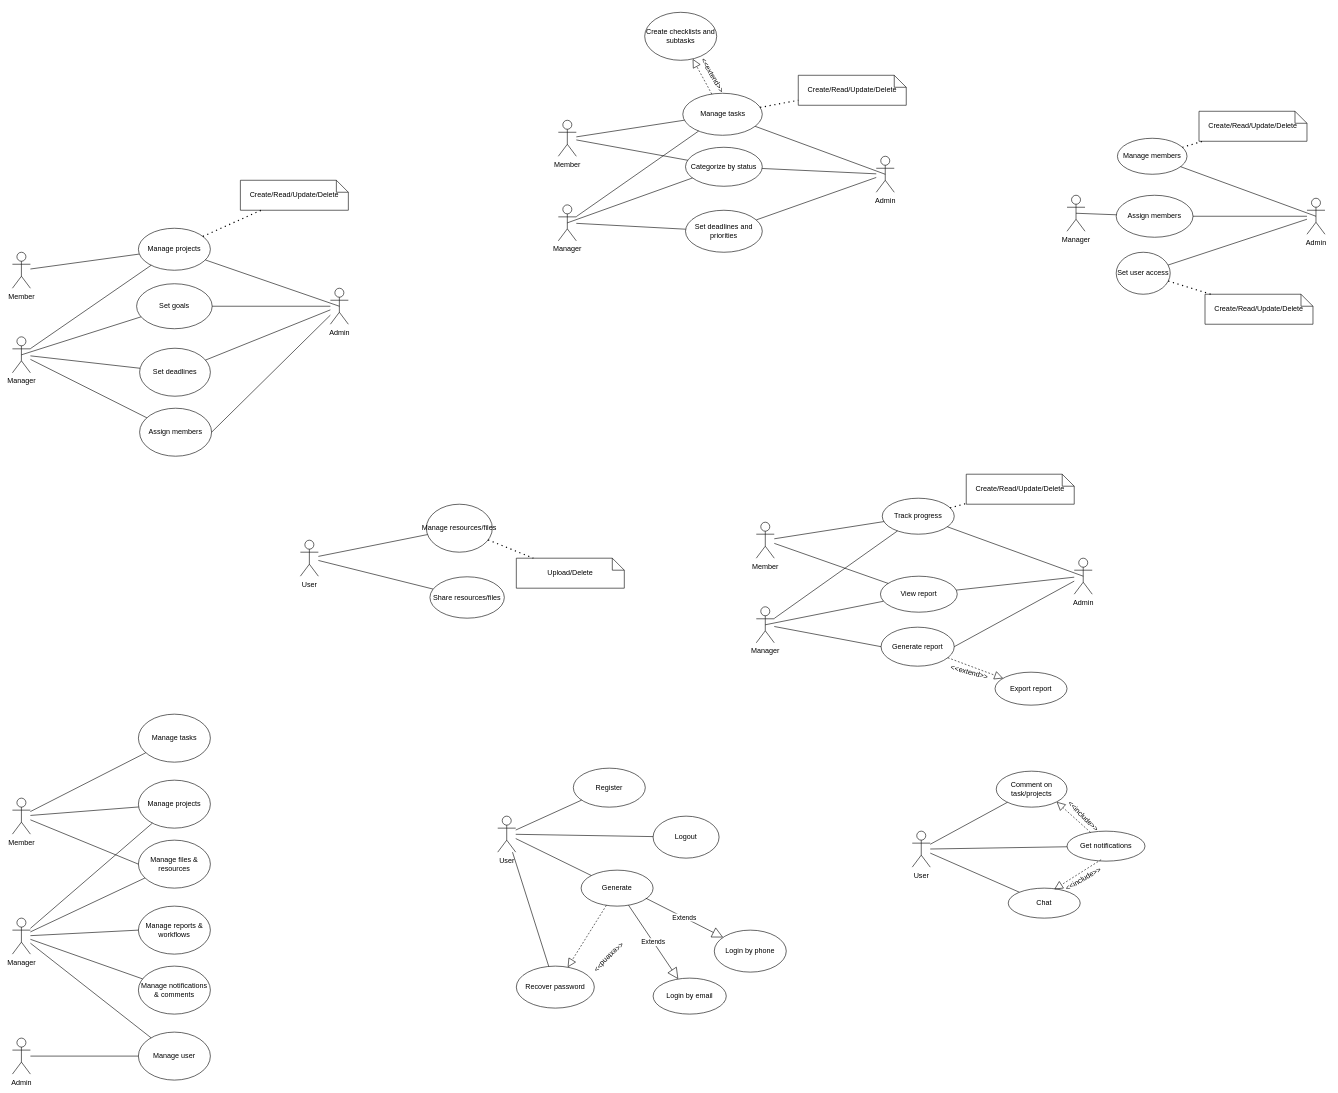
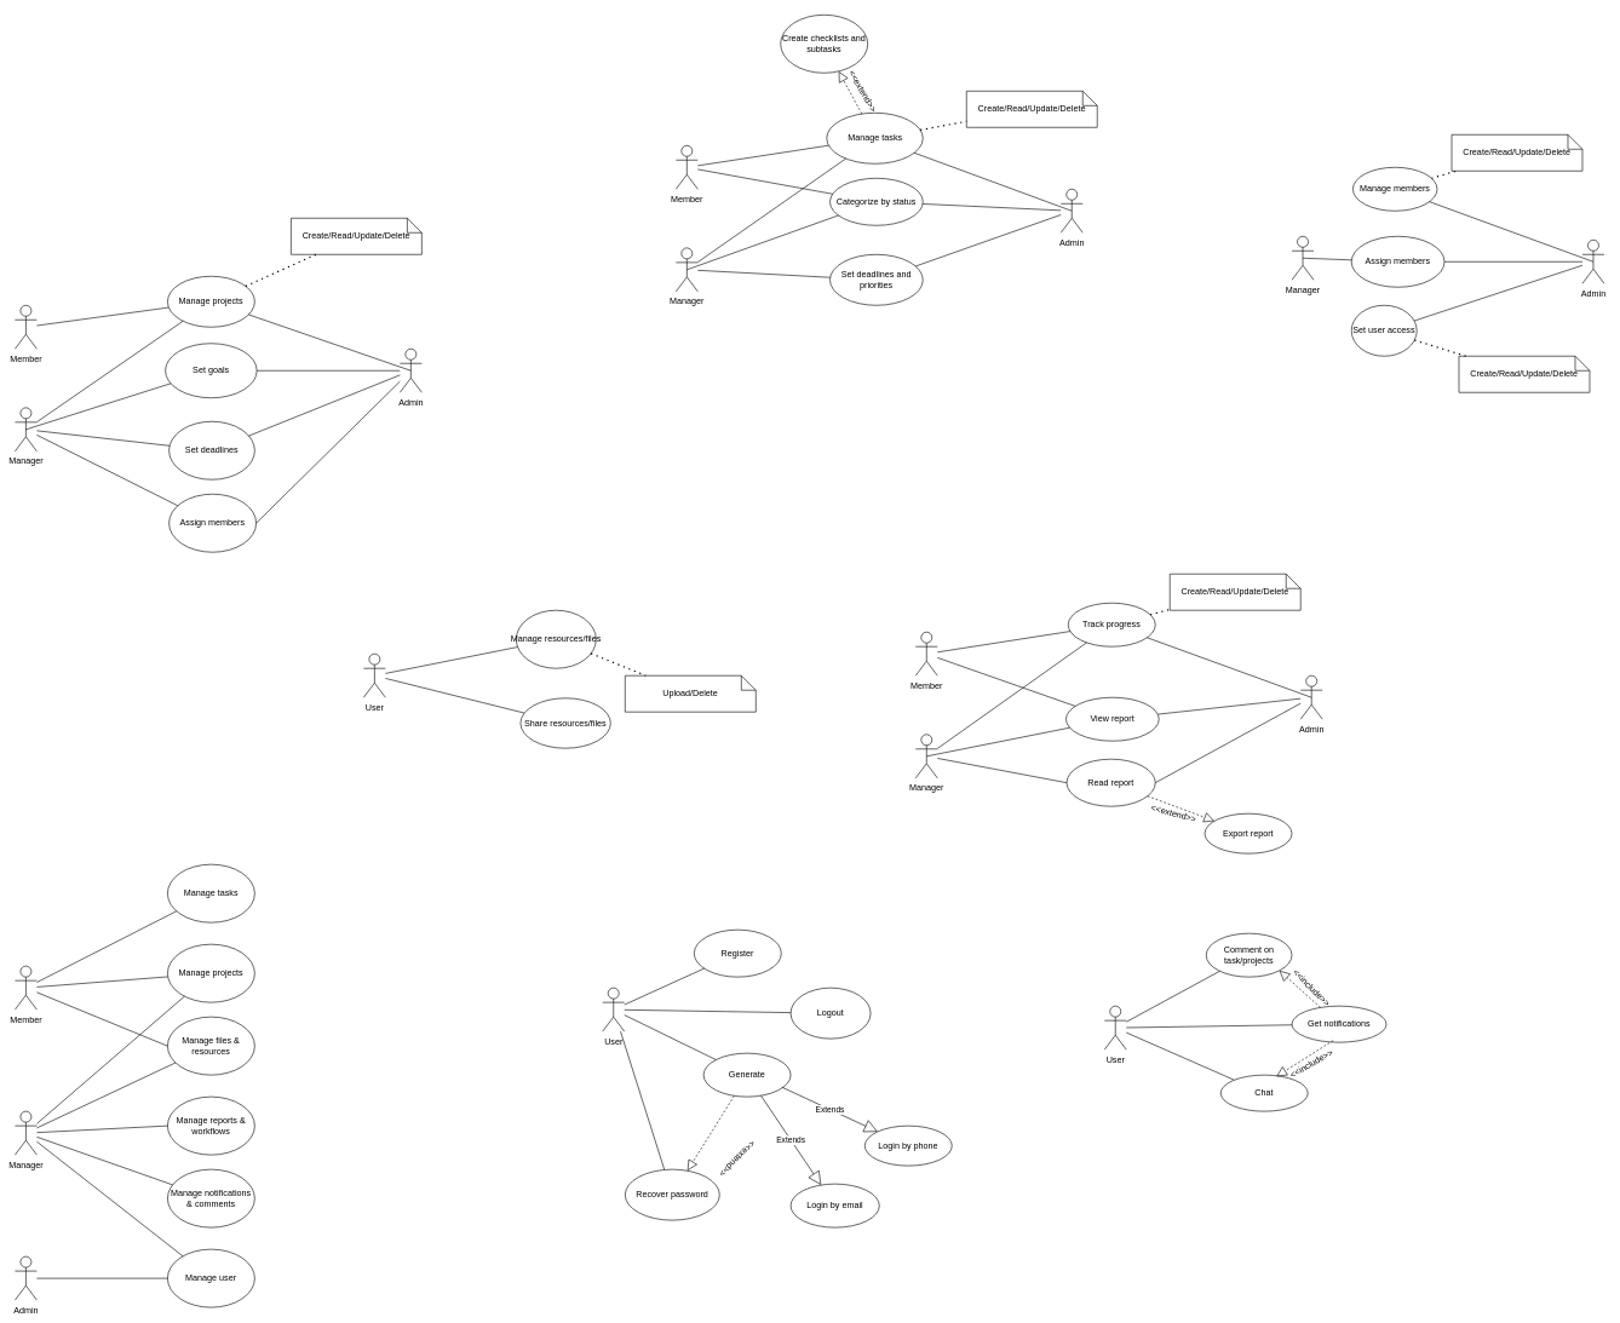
- <mxCell id="64" value="&lt;span style=&quot;&quot; data-end=&quot;400&quot; data-start=&quot;366&quot;&gt;Generate report&lt;/span&gt;" style="ellipse;whiteSpace=wrap;html=1;" vertex="1" parent="1"><mxGeometry x="1468" y="1045" width="122" height="65" as="geometry" /></mxCell>
+ <mxCell id="64" value="&lt;span style=&quot;&quot; data-end=&quot;400&quot; data-start=&quot;366&quot;&gt;Read report&lt;/span&gt;" style="ellipse;whiteSpace=wrap;html=1;" vertex="1" parent="1"><mxGeometry x="1468" y="1045" width="122" height="65" as="geometry" /></mxCell>
- <mxCell id="114" value="Login by phone" style="ellipse;whiteSpace=wrap;html=1;" vertex="1" parent="1"><mxGeometry x="1190" y="1550" width="120" height="70" as="geometry" /></mxCell>
+ <mxCell id="114" value="Login by phone" style="ellipse;whiteSpace=wrap;html=1;" vertex="1" parent="1"><mxGeometry x="1190" y="1550" width="120" height="55" as="geometry" /></mxCell>
